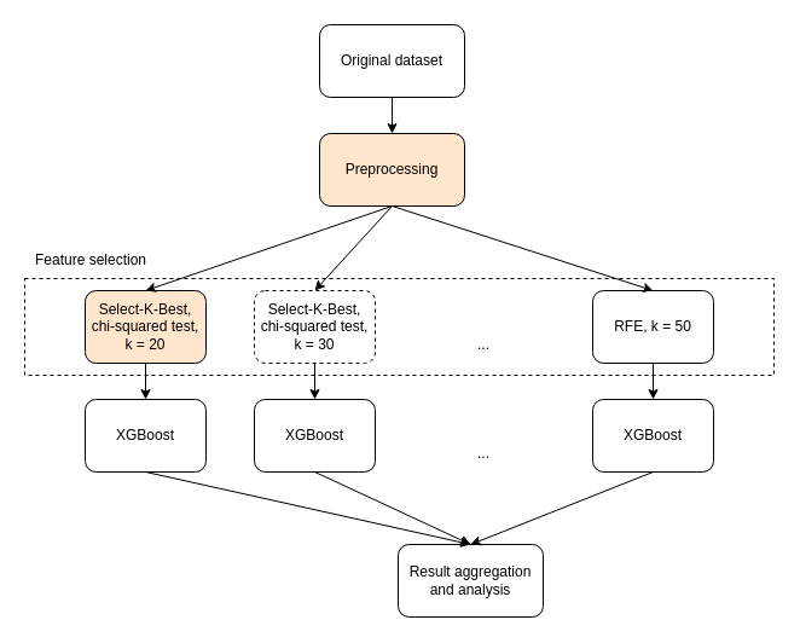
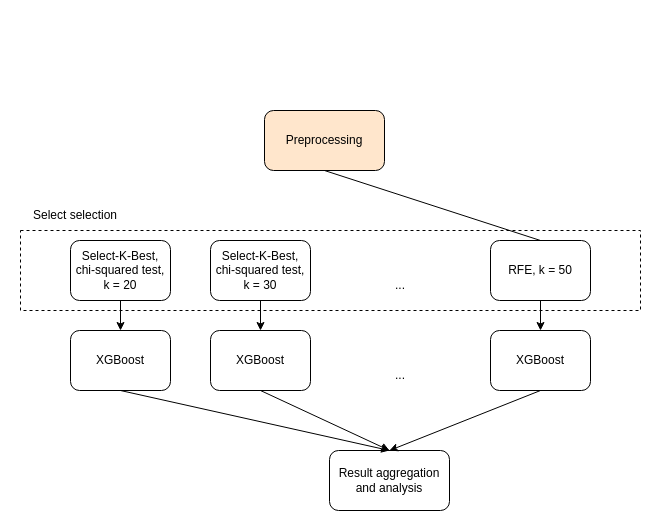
- <mxCell id="24" value="Original dataset" style="rounded=1;whiteSpace=wrap;html=1;" vertex="1" parent="1"><mxGeometry x="264" y="20" width="120" height="60" as="geometry" /></mxCell>
- <mxCell id="23" style="edgeStyle=orthogonalEdgeStyle;rounded=0;orthogonalLoop=1;jettySize=auto;html=1;exitX=0.5;exitY=1;exitDx=0;exitDy=0;entryX=0.5;entryY=0;entryDx=0;entryDy=0;" edge="1" parent="1" source="24" target="2"><mxGeometry relative="1" as="geometry" /></mxCell>
- <mxCell id="12" value="" style="endArrow=classic;html=1;rounded=0;exitX=0.5;exitY=1;exitDx=0;exitDy=0;entryX=0.5;entryY=0;entryDx=0;entryDy=0;" parent="1" source="2" target="8" edge="1"><mxGeometry width="50" height="50" relative="1" as="geometry"><mxPoint x="300" y="300" as="sourcePoint" /><mxPoint x="350" y="250" as="targetPoint" /></mxGeometry></mxCell>
- <mxCell id="11" value="" style="endArrow=classic;html=1;rounded=0;entryX=0.5;entryY=0;entryDx=0;entryDy=0;exitX=0.5;exitY=1;exitDx=0;exitDy=0;" parent="1" source="2" target="7" edge="1"><mxGeometry width="50" height="50" relative="1" as="geometry"><mxPoint x="300" y="300" as="sourcePoint" /><mxPoint x="350" y="250" as="targetPoint" /></mxGeometry></mxCell>
- <mxCell id="22" value="Feature selection" style="text;html=1;align=center;verticalAlign=middle;whiteSpace=wrap;rounded=0;" vertex="1" parent="1"><mxGeometry x="20" y="200" width="110" height="30" as="geometry" /></mxCell>
+ <mxCell id="22" value="Select selection" style="text;html=1;align=center;verticalAlign=middle;whiteSpace=wrap;rounded=0;" vertex="1" parent="1"><mxGeometry x="20" y="200" width="110" height="30" as="geometry" /></mxCell>
- <mxCell id="13" value="" style="endArrow=classic;html=1;rounded=0;entryX=0.5;entryY=0;entryDx=0;entryDy=0;exitX=0.5;exitY=1;exitDx=0;exitDy=0;" parent="1" source="2" target="9" edge="1"><mxGeometry width="50" height="50" relative="1" as="geometry"><mxPoint x="300" y="300" as="sourcePoint" /><mxPoint x="350" y="250" as="targetPoint" /></mxGeometry></mxCell>
+ <mxCell id="13" value="" style="endArrow=none;html=1;rounded=0;entryX=0.5;entryY=0;entryDx=0;entryDy=0;exitX=0.5;exitY=1;exitDx=0;exitDy=0;" parent="1" source="2" target="9" edge="1"><mxGeometry width="50" height="50" relative="1" as="geometry"><mxPoint x="300" y="300" as="sourcePoint" /><mxPoint x="350" y="250" as="targetPoint" /></mxGeometry></mxCell>
- <mxCell id="7" value="&lt;div&gt;Select-K-Best, chi-squared test,&lt;/div&gt;&lt;div&gt;k = 20&lt;br&gt;&lt;/div&gt;" style="rounded=1;whiteSpace=wrap;html=1;fillColor=#ffe6cc;" parent="1" vertex="1"><mxGeometry x="70" y="240" width="100" height="60" as="geometry" /></mxCell>
+ <mxCell id="7" value="&lt;div&gt;Select-K-Best, chi-squared test,&lt;/div&gt;&lt;div&gt;k = 20&lt;br&gt;&lt;/div&gt;" style="rounded=1;whiteSpace=wrap;html=1;" parent="1" vertex="1"><mxGeometry x="70" y="240" width="100" height="60" as="geometry" /></mxCell>
- <mxCell id="8" value="&lt;div&gt;Select-K-Best, chi-squared test,&lt;/div&gt;&lt;div&gt;k = 30&lt;br&gt;&lt;/div&gt;" style="rounded=1;whiteSpace=wrap;html=1;dashed=1;" parent="1" vertex="1"><mxGeometry x="210" y="240" width="100" height="60" as="geometry" /></mxCell>
+ <mxCell id="8" value="&lt;div&gt;Select-K-Best, chi-squared test,&lt;/div&gt;&lt;div&gt;k = 30&lt;br&gt;&lt;/div&gt;" style="rounded=1;whiteSpace=wrap;html=1;" parent="1" vertex="1"><mxGeometry x="210" y="240" width="100" height="60" as="geometry" /></mxCell>
